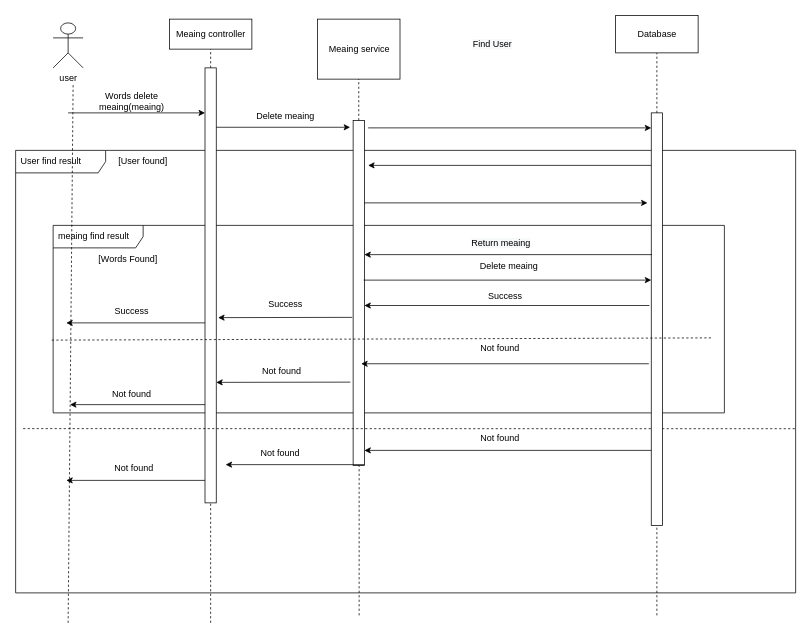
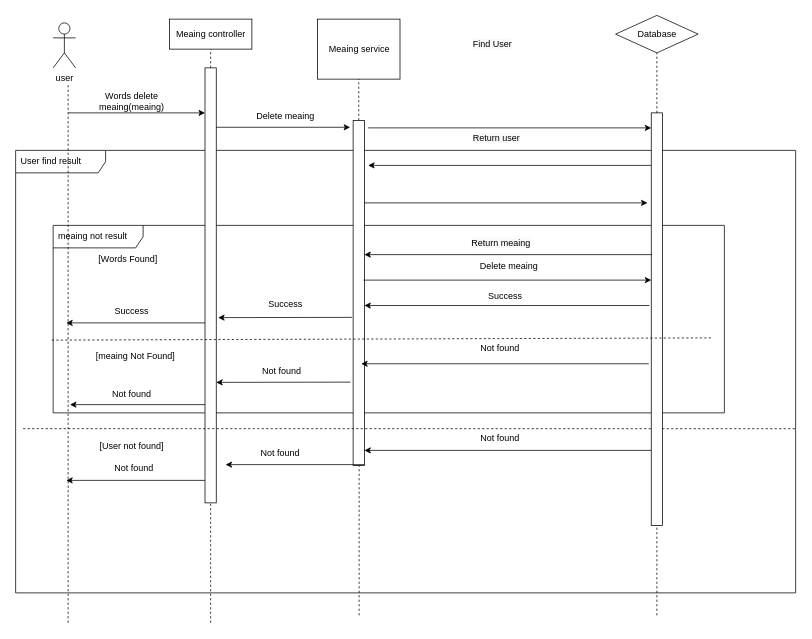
- <mxCell id="22" value="Database" style="html=1;" vertex="1" parent="1"><mxGeometry x="820" y="20" width="110" height="50" as="geometry" /></mxCell>
+ <mxCell id="22" value="Database" style="rhombus;html=1;" vertex="1" parent="1"><mxGeometry x="820" y="20" width="110" height="50" as="geometry" /></mxCell>
- <mxCell id="4" value="user" style="shape=umlActor;verticalLabelPosition=bottom;verticalAlign=top;html=1;outlineConnect=0;" vertex="1" parent="1"><mxGeometry x="70" y="30" width="40" height="60" as="geometry" /></mxCell>
+ <mxCell id="4" value="user" style="shape=umlActor;verticalLabelPosition=bottom;verticalAlign=top;html=1;outlineConnect=0;" vertex="1" parent="1"><mxGeometry x="70" y="30" width="30" height="60" as="geometry" /></mxCell>
+ <mxCell id="34" value="&lt;span style=&quot;color: rgb(0, 0, 0); font-family: Helvetica; font-size: 12px; font-style: normal; font-variant-ligatures: normal; font-variant-caps: normal; font-weight: 400; letter-spacing: normal; orphans: 2; text-align: center; text-indent: 0px; text-transform: none; widows: 2; word-spacing: 0px; -webkit-text-stroke-width: 0px; background-color: rgb(248, 249, 250); text-decoration-thickness: initial; text-decoration-style: initial; text-decoration-color: initial; float: none; display: inline !important;&quot;&gt;Return user&lt;/span&gt;" style="text;whiteSpace=wrap;html=1;" vertex="1" parent="1"><mxGeometry x="627.5" y="170" width="80" height="30" as="geometry" /></mxCell>
- <mxCell id="20" value="[User found]" style="text;html=1;strokeColor=none;fillColor=none;align=center;verticalAlign=middle;whiteSpace=wrap;rounded=0;" vertex="1" parent="1"><mxGeometry x="145" y="200" width="90" height="30" as="geometry" /></mxCell>
- <mxCell id="3" value="meaing find result" style="shape=umlFrame;whiteSpace=wrap;html=1;width=120;height=30;boundedLbl=1;verticalAlign=middle;align=left;spacingLeft=5;" vertex="1" parent="1"><mxGeometry x="70" y="300" width="895" height="250" as="geometry" /></mxCell>
+ <mxCell id="3" value="meaing not result" style="shape=umlFrame;whiteSpace=wrap;html=1;width=120;height=30;boundedLbl=1;verticalAlign=middle;align=left;spacingLeft=5;" vertex="1" parent="1"><mxGeometry x="70" y="300" width="895" height="250" as="geometry" /></mxCell>
+ <mxCell id="41" value="[meaing Not Found]" style="text;html=1;strokeColor=none;fillColor=none;align=center;verticalAlign=middle;whiteSpace=wrap;rounded=0;" vertex="1" parent="1"><mxGeometry x="110" y="460" width="140" height="30" as="geometry" /></mxCell>
+ <mxCell id="51" value="[User not found]" style="text;html=1;strokeColor=none;fillColor=none;align=center;verticalAlign=middle;whiteSpace=wrap;rounded=0;" vertex="1" parent="1"><mxGeometry x="130" y="580" width="90" height="30" as="geometry" /></mxCell>
